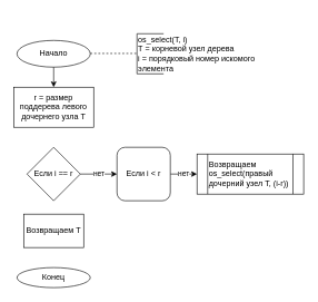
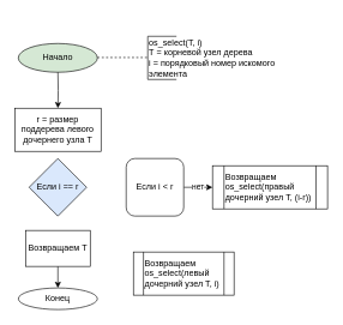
- <mxCell id="2" value="Начало" style="ellipse;whiteSpace=wrap;html=1;" vertex="1" parent="1"><mxGeometry x="25" y="60" width="110" height="40" as="geometry" /></mxCell>
+ <mxCell id="2" value="Начало" style="ellipse;whiteSpace=wrap;html=1;fillColor=#d5e8d4;" vertex="1" parent="1"><mxGeometry x="25" y="60" width="110" height="40" as="geometry" /></mxCell>
- <mxCell id="5" value="r = размер поддерева левого дочернего узла Т" style="rounded=0;whiteSpace=wrap;html=1;" vertex="1" parent="1"><mxGeometry x="20" y="130" width="120" height="60" as="geometry" /></mxCell>
+ <mxCell id="5" value="r = размер поддерева левого дочернего узла Т" style="rounded=0;whiteSpace=wrap;html=1;" vertex="1" parent="1"><mxGeometry x="20" y="150" width="120" height="60" as="geometry" /></mxCell>
- <mxCell id="7" value="Если i == r" style="rhombus;whiteSpace=wrap;html=1;" vertex="1" parent="1"><mxGeometry x="40" y="220" width="80" height="80" as="geometry" /></mxCell>
+ <mxCell id="7" value="Если i == r" style="rhombus;whiteSpace=wrap;html=1;fillColor=#dae8fc;" vertex="1" parent="1"><mxGeometry x="40" y="220" width="80" height="80" as="geometry" /></mxCell>
- <mxCell id="6" value="нет" style="edgeStyle=orthogonalEdgeStyle;rounded=0;orthogonalLoop=1;jettySize=auto;html=1;exitX=1;exitY=0.5;exitDx=0;exitDy=0;entryX=0;entryY=0.5;entryDx=0;entryDy=0;" edge="1" parent="1" source="7" target="11"><mxGeometry relative="1" as="geometry" /></mxCell>
+ <mxCell id="17" value="Возвращаем os_select(левый дочерний узел Т, i)" style="shape=process;whiteSpace=wrap;html=1;backgroundOutline=1;align=left;" vertex="1" parent="1"><mxGeometry x="185" y="350" width="140" height="60" as="geometry" /></mxCell>
+ <mxCell id="8" style="edgeStyle=orthogonalEdgeStyle;rounded=0;orthogonalLoop=1;jettySize=auto;html=1;exitX=0.5;exitY=1;exitDx=0;exitDy=0;entryX=0.5;entryY=0;entryDx=0;entryDy=0;" edge="1" parent="1" source="9" target="3"><mxGeometry relative="1" as="geometry" /></mxCell>
